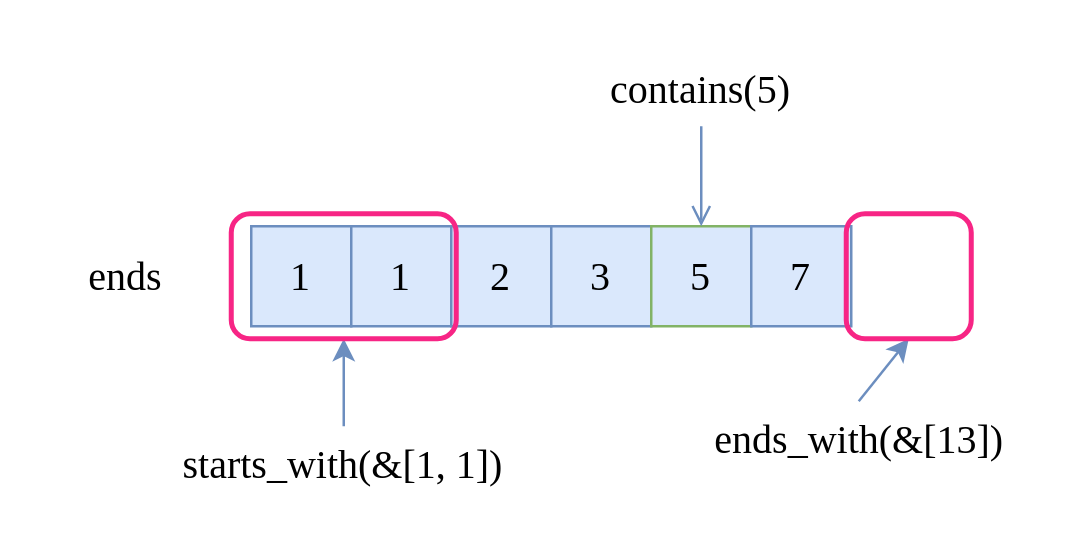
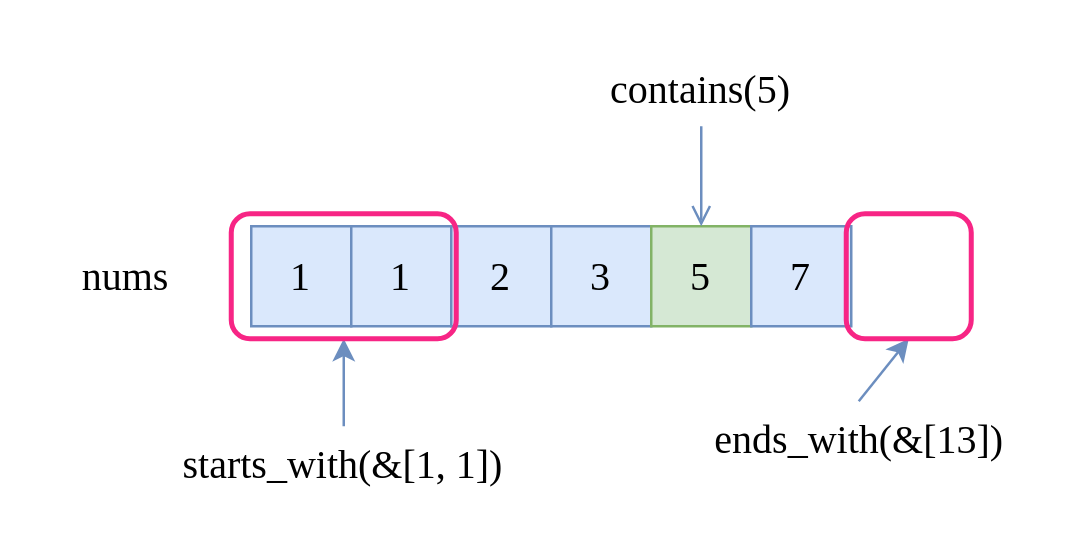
- <mxCell id="3" value="ends" style="text;html=1;align=center;verticalAlign=middle;whiteSpace=wrap;rounded=0;fontFamily=Ubuntu;fontSize=16;fontStyle=0;" parent="1" vertex="1"><mxGeometry x="20" y="95" width="60" height="30" as="geometry" /></mxCell>
+ <mxCell id="3" value="nums" style="text;html=1;align=center;verticalAlign=middle;whiteSpace=wrap;rounded=0;fontFamily=Ubuntu;fontSize=16;fontStyle=0;" parent="1" vertex="1"><mxGeometry x="20" y="95" width="60" height="30" as="geometry" /></mxCell>
- <mxCell id="7" value="5" style="rounded=0;whiteSpace=wrap;html=1;shadow=0;strokeColor=#82b366;strokeWidth=1;fontFamily=Ubuntu;fontSize=16;fontStyle=0;fillColor=#dae8fc;" parent="1" vertex="1"><mxGeometry x="260" y="90" width="40" height="40" as="geometry" /></mxCell>
+ <mxCell id="7" value="5" style="rounded=0;whiteSpace=wrap;html=1;shadow=0;strokeColor=#82b366;strokeWidth=1;fontFamily=Ubuntu;fontSize=16;fontStyle=0;fillColor=#d5e8d4;" parent="1" vertex="1"><mxGeometry x="260" y="90" width="40" height="40" as="geometry" /></mxCell>
